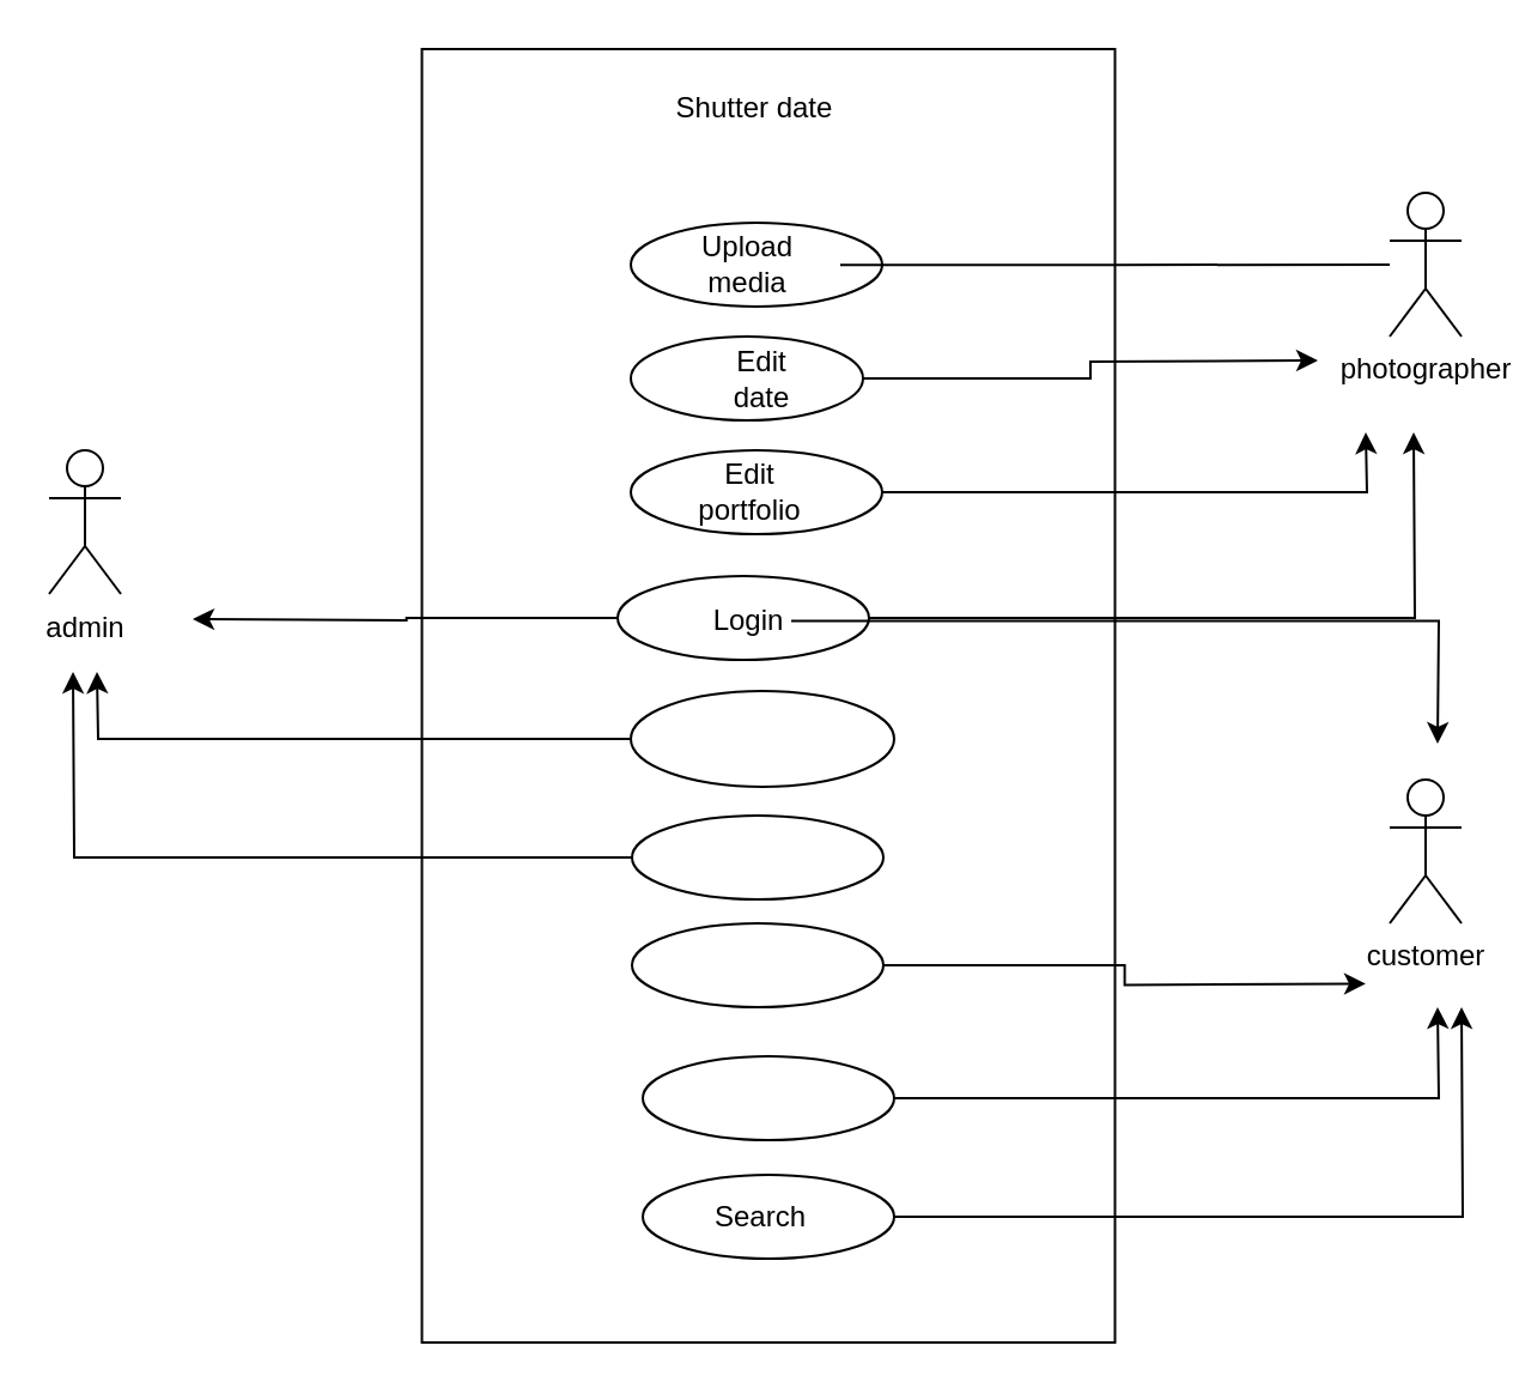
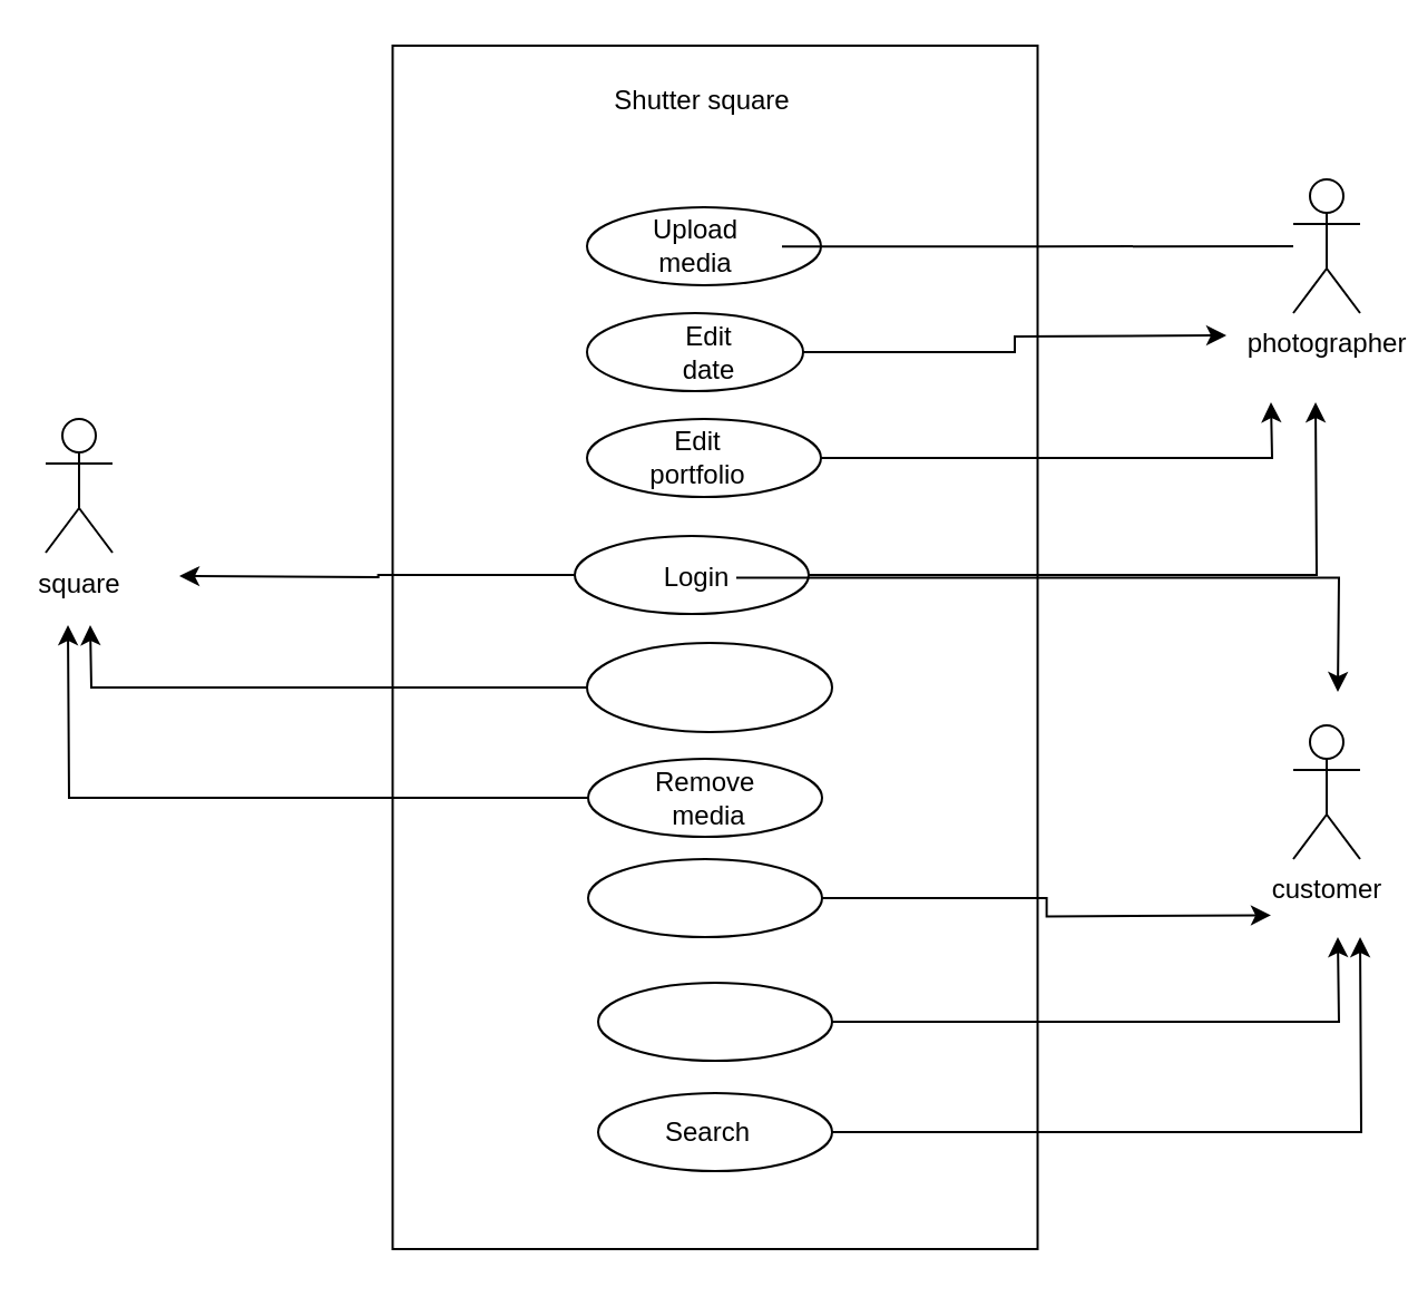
- <mxCell id="6" value="Shutter date" style="text;html=1;strokeColor=none;fillColor=none;align=center;verticalAlign=middle;whiteSpace=wrap;rounded=0;" vertex="1" parent="1"><mxGeometry x="265" y="30" width="100" height="30" as="geometry" /></mxCell>
+ <mxCell id="6" value="Shutter square" style="text;html=1;strokeColor=none;fillColor=none;align=center;verticalAlign=middle;whiteSpace=wrap;rounded=0;" vertex="1" parent="1"><mxGeometry x="265" y="30" width="100" height="30" as="geometry" /></mxCell>
- <mxCell id="2" value="admin" style="shape=umlActor;verticalLabelPosition=bottom;verticalAlign=top;html=1;outlineConnect=0;" vertex="1" parent="1"><mxGeometry x="20" y="187.5" width="30" height="60" as="geometry" /></mxCell>
+ <mxCell id="2" value="square" style="shape=umlActor;verticalLabelPosition=bottom;verticalAlign=top;html=1;outlineConnect=0;" vertex="1" parent="1"><mxGeometry x="20" y="187.5" width="30" height="60" as="geometry" /></mxCell>
+ <mxCell id="31" value="Remove&amp;nbsp; media" style="text;html=1;strokeColor=none;fillColor=none;align=center;verticalAlign=middle;whiteSpace=wrap;rounded=0;" vertex="1" parent="1"><mxGeometry x="297.5" y="347.5" width="40" height="20" as="geometry" /></mxCell>
